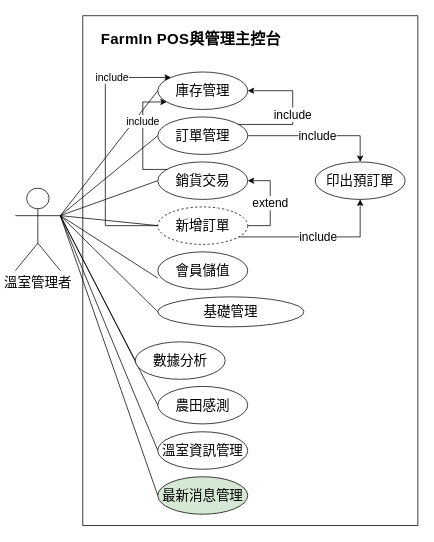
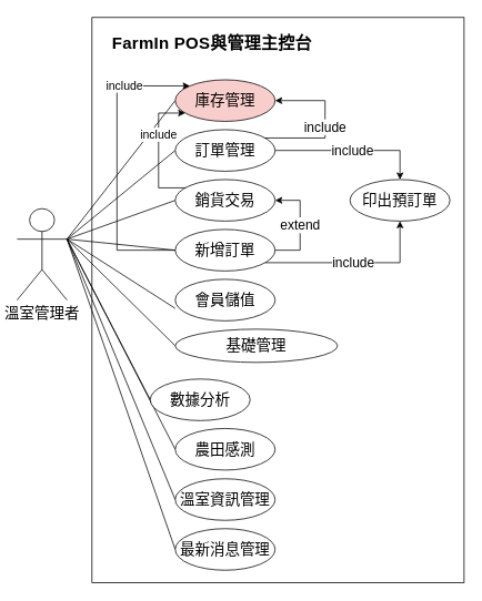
- <mxCell id="12" value="庫存管理" style="ellipse;whiteSpace=wrap;html=1;fontSize=18;" parent="1" vertex="1"><mxGeometry x="210" y="95" width="120" height="50" as="geometry" /></mxCell>
+ <mxCell id="12" value="庫存管理" style="ellipse;whiteSpace=wrap;html=1;fontSize=18;fillColor=#f8cecc;" parent="1" vertex="1"><mxGeometry x="210" y="95" width="120" height="50" as="geometry" /></mxCell>
- <mxCell id="18" value="新增訂單" style="ellipse;whiteSpace=wrap;html=1;fontSize=18;dashed=1;" parent="1" vertex="1"><mxGeometry x="210" y="275" width="120" height="50" as="geometry" /></mxCell>
+ <mxCell id="18" value="新增訂單" style="ellipse;whiteSpace=wrap;html=1;fontSize=18;" parent="1" vertex="1"><mxGeometry x="210" y="275" width="120" height="50" as="geometry" /></mxCell>
- <mxCell id="29" value="最新消息管理" style="ellipse;whiteSpace=wrap;html=1;fontSize=18;fillColor=#d5e8d4;" vertex="1" parent="1"><mxGeometry x="210" y="635" width="120" height="50" as="geometry" /></mxCell>
+ <mxCell id="29" value="最新消息管理" style="ellipse;whiteSpace=wrap;html=1;fontSize=18;" vertex="1" parent="1"><mxGeometry x="210" y="635" width="120" height="50" as="geometry" /></mxCell>
